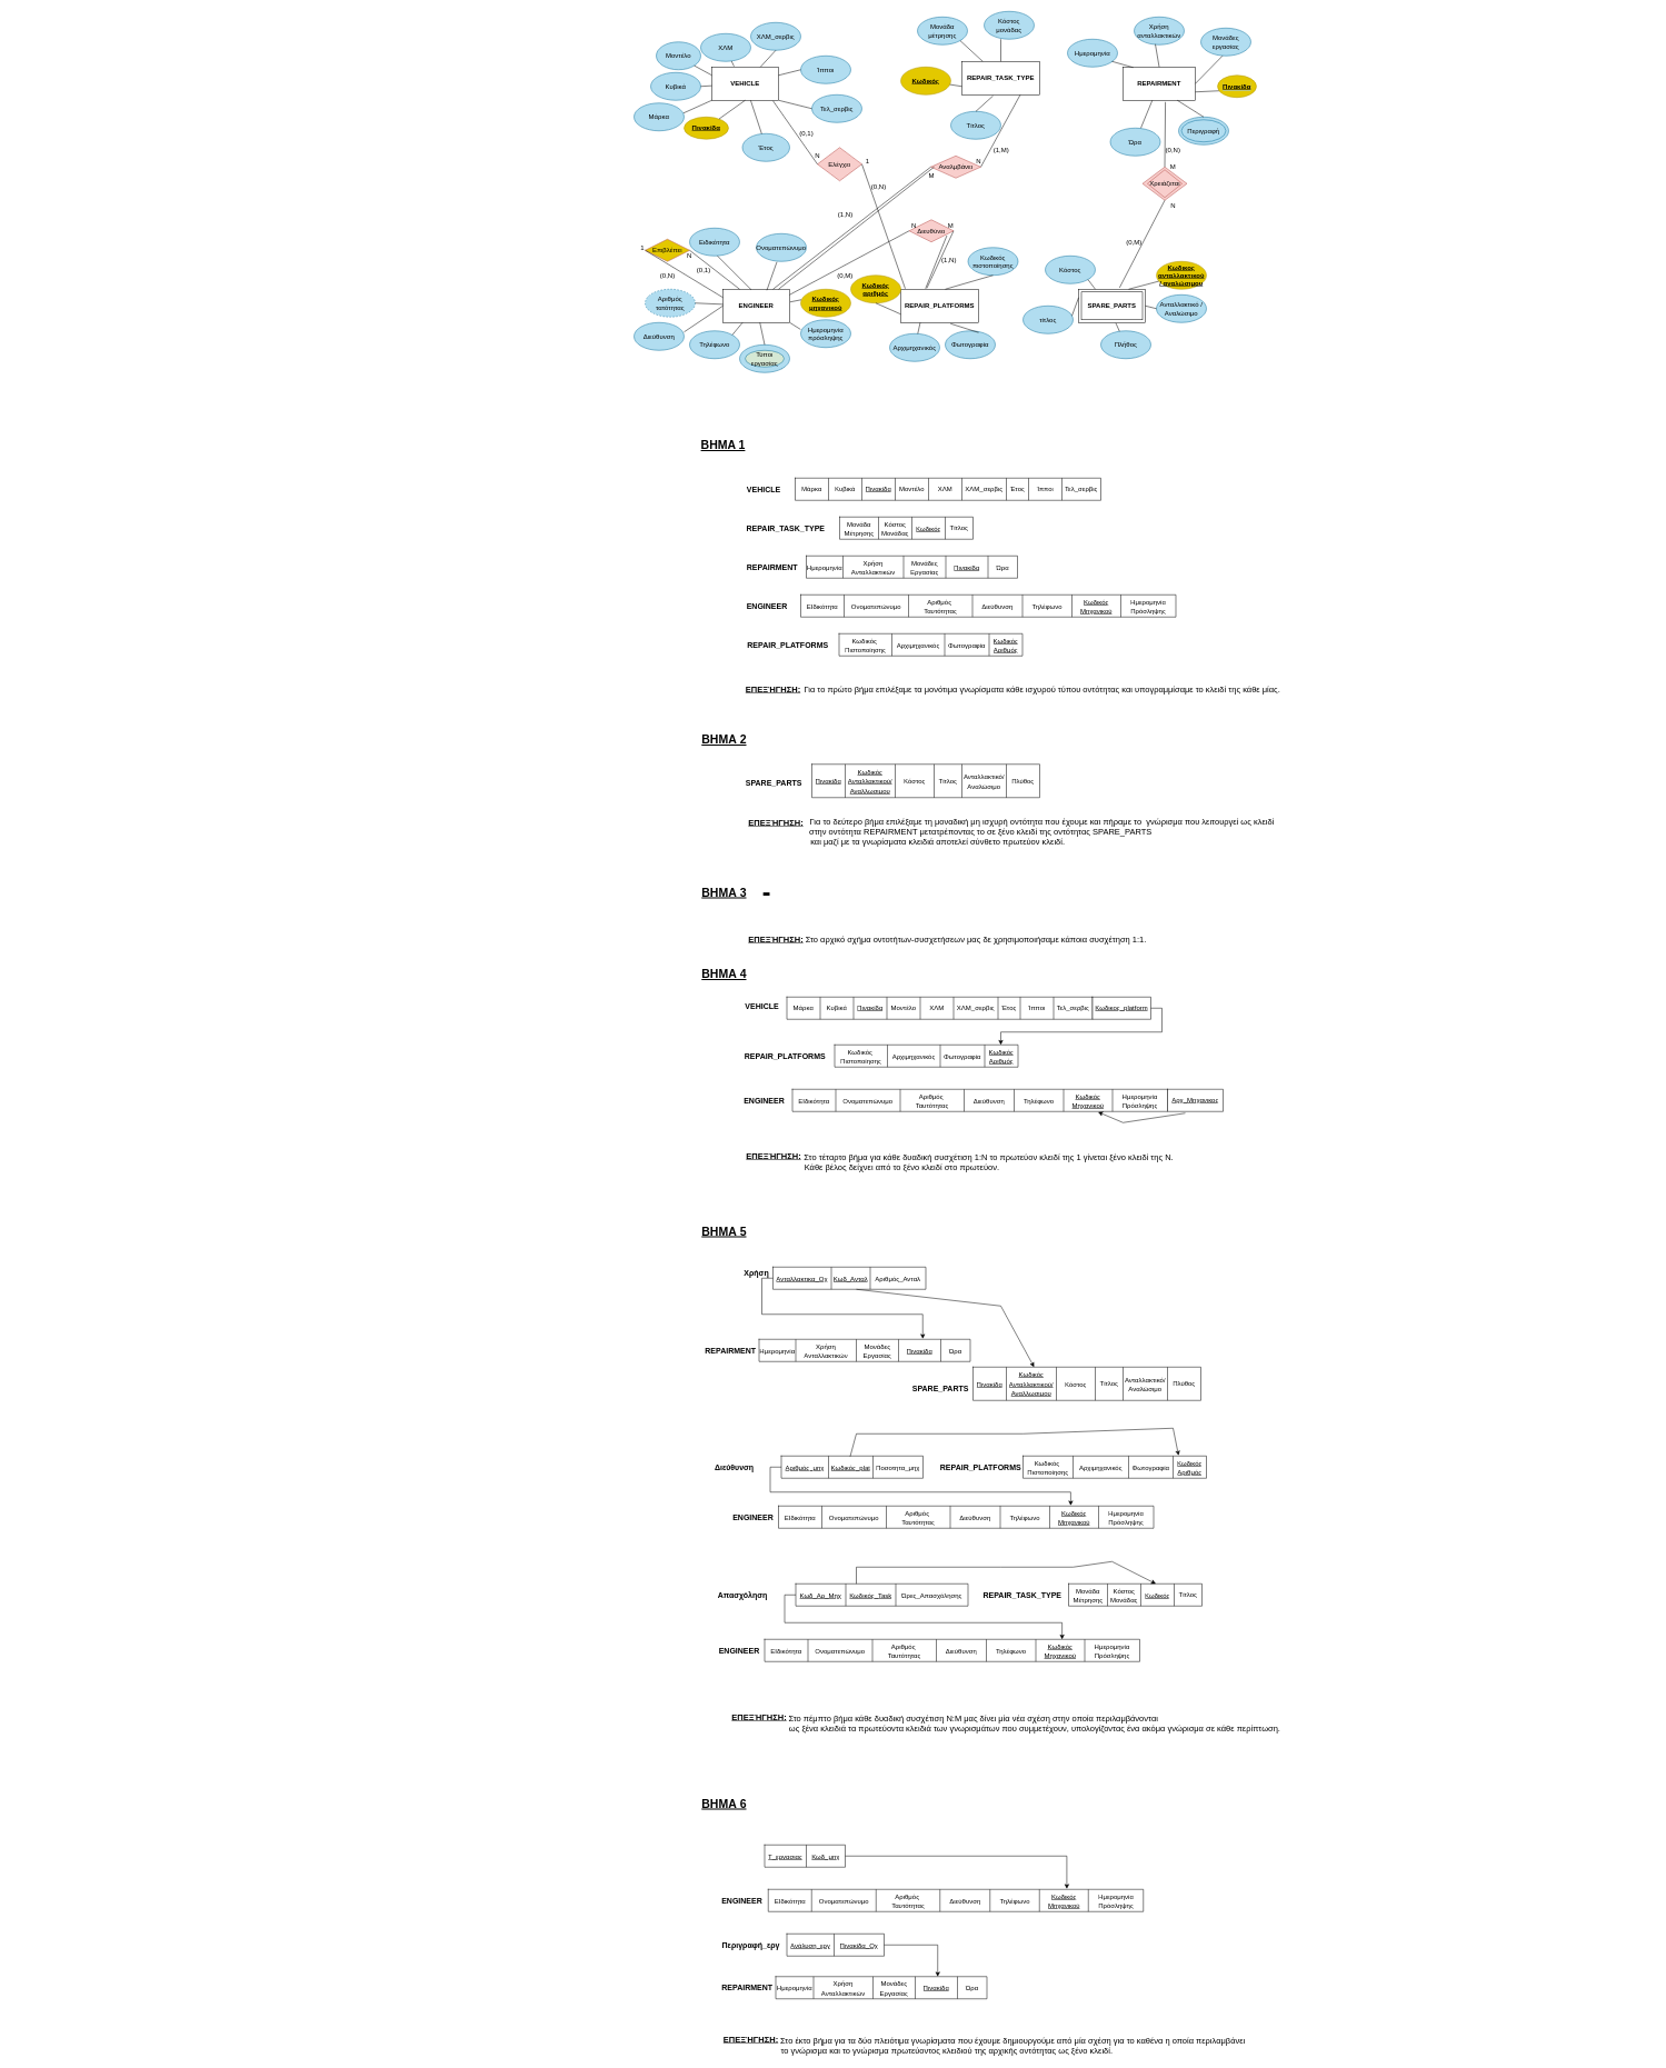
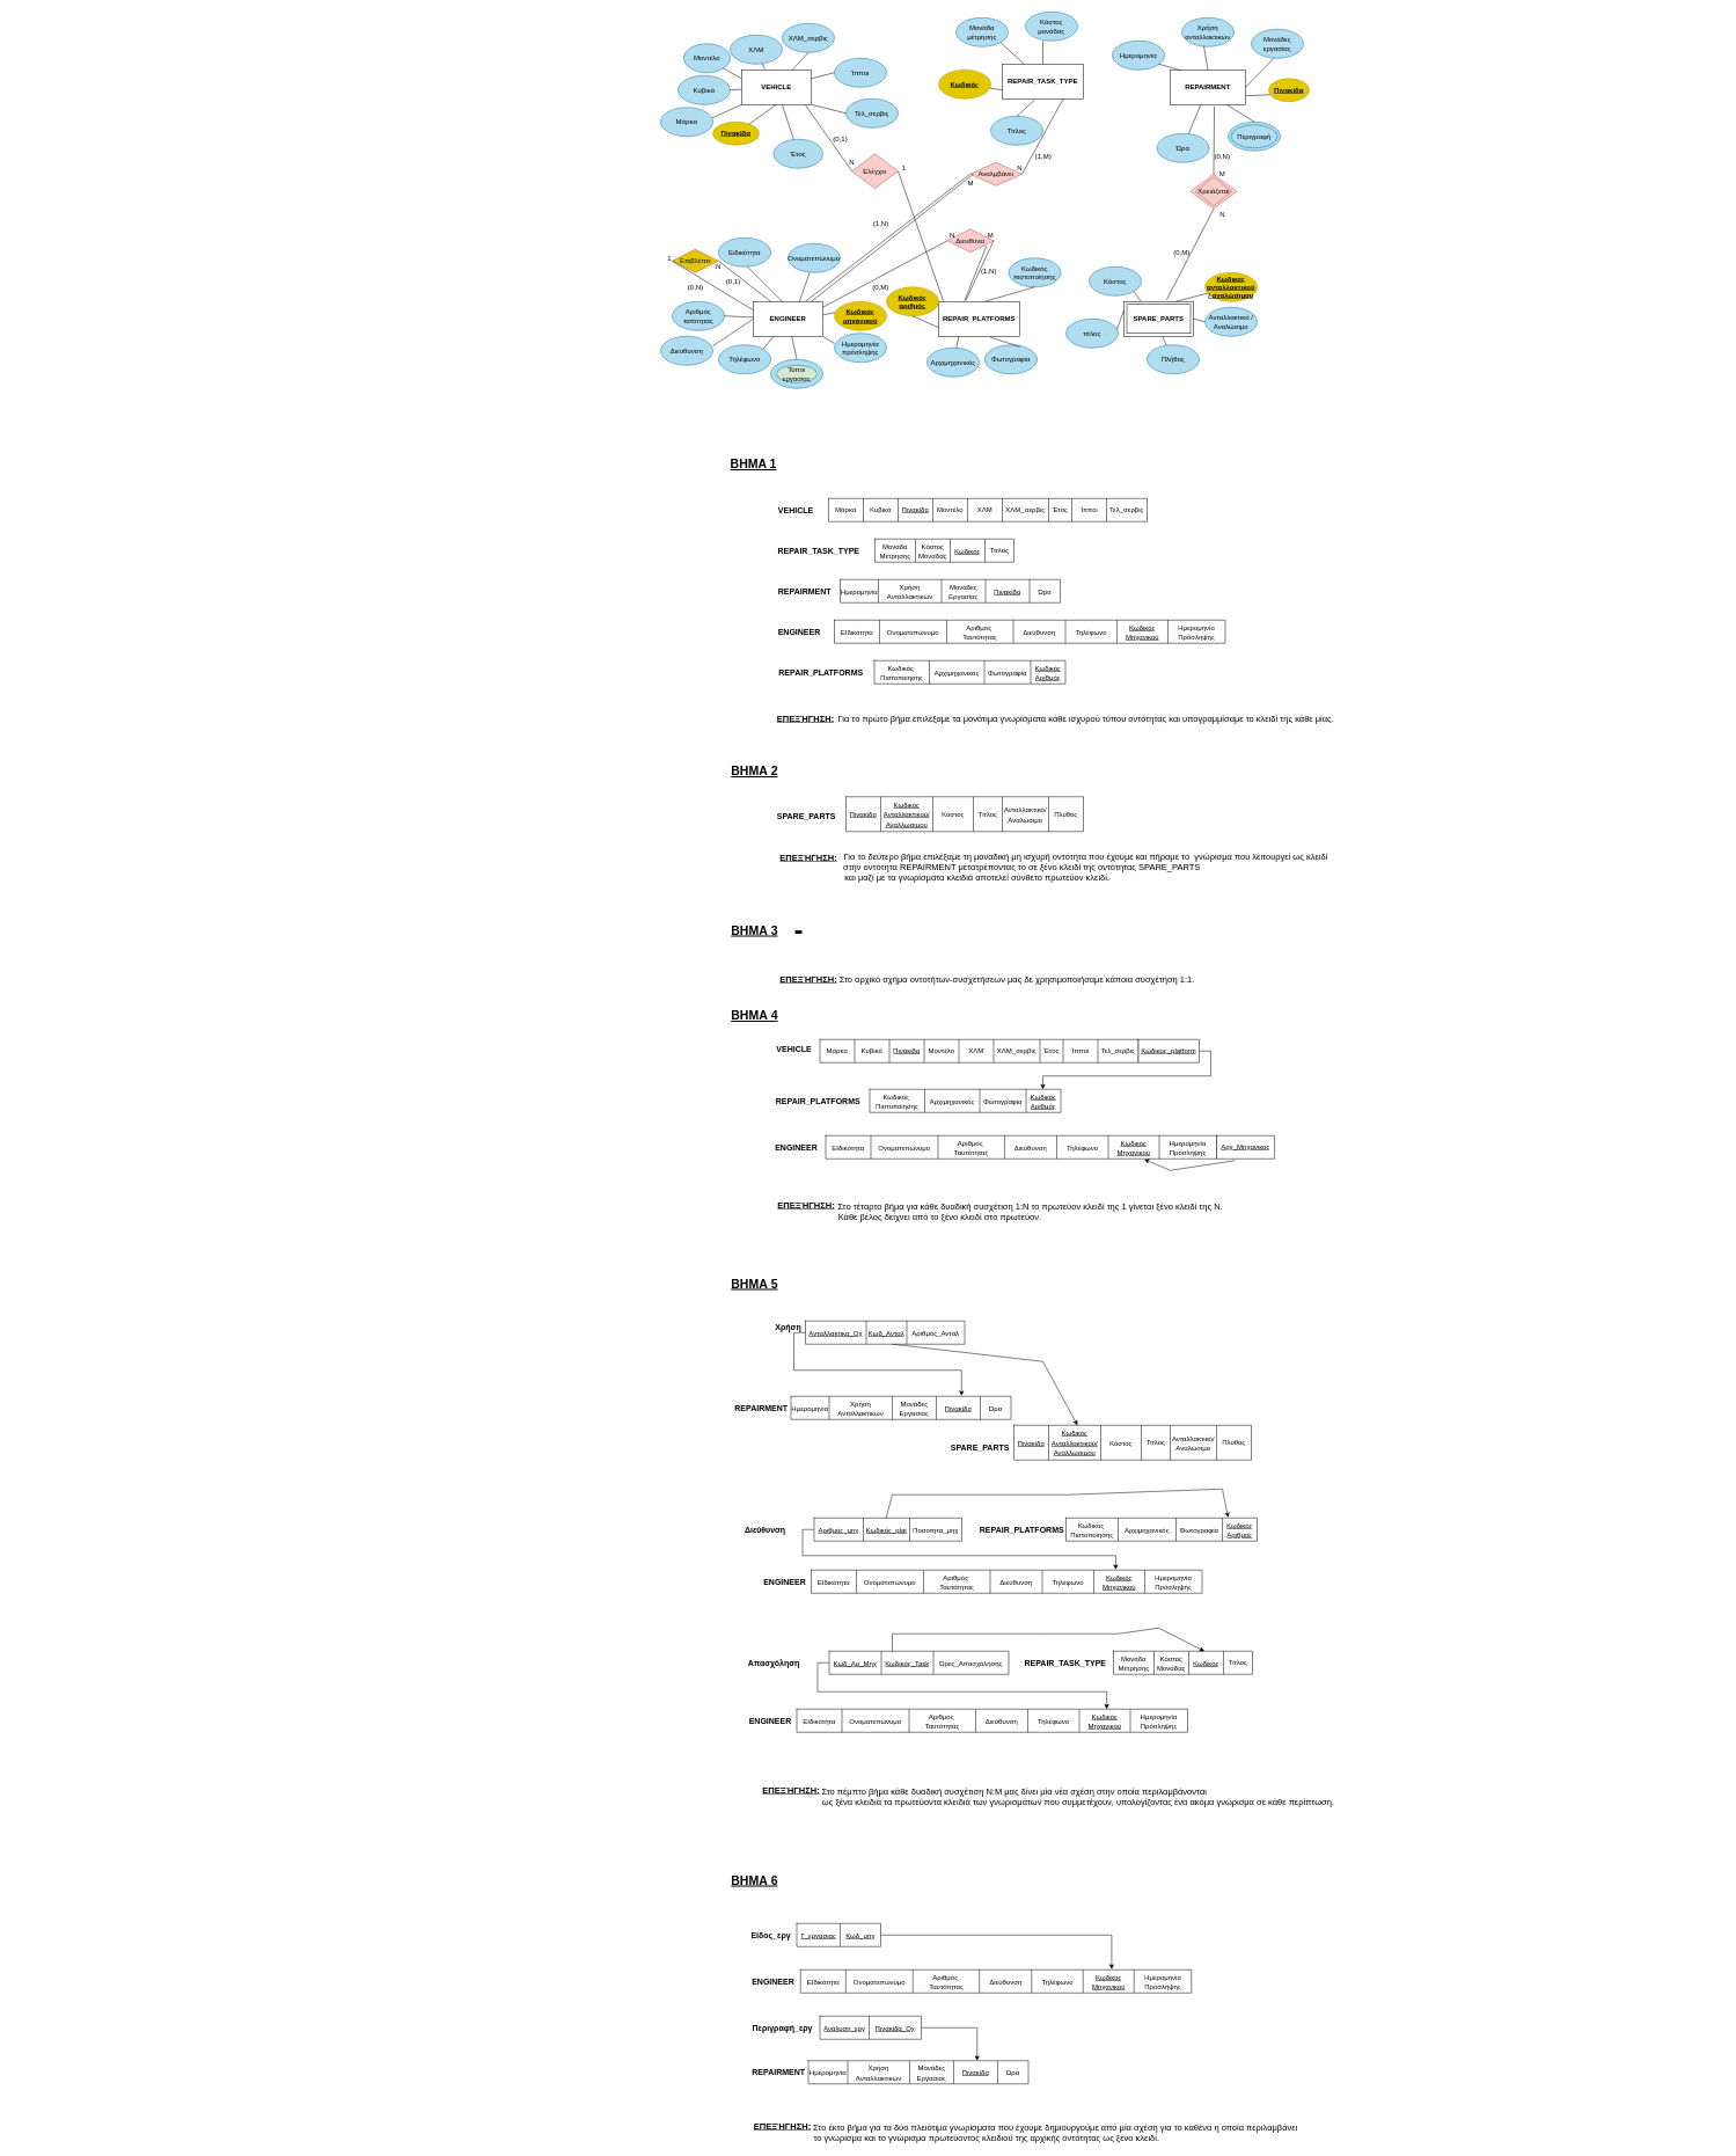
- <mxCell id="118" value="(0,N)" style="text;html=1;align=center;verticalAlign=middle;resizable=0;points=[];autosize=1;strokeColor=none;fillColor=none;" parent="1" vertex="1"><mxGeometry x="1560" y="325" width="40" height="20" as="geometry" /></mxCell>
- <mxCell id="46" value="Αριθμός τατότητας" style="ellipse;whiteSpace=wrap;html=1;fillColor=#b1ddf0;strokeColor=#10739e;dashed=1;" parent="1" vertex="1"><mxGeometry x="1160" y="520" width="90" height="50" as="geometry" /></mxCell>
+ <mxCell id="46" value="Αριθμός τατότητας" style="ellipse;whiteSpace=wrap;html=1;fillColor=#b1ddf0;strokeColor=#10739e;" parent="1" vertex="1"><mxGeometry x="1160" y="520" width="90" height="50" as="geometry" /></mxCell>
+ <mxCell id="306" value="&lt;b&gt;&lt;font style=&quot;font-size: 14px&quot;&gt;Είδος_εργ&lt;/font&gt;&lt;/b&gt;" style="text;html=1;align=center;verticalAlign=middle;resizable=0;points=[];autosize=1;strokeColor=none;fillColor=none;fontSize=15;" parent="1" vertex="1"><mxGeometry x="1290" y="3330" width="80" height="20" as="geometry" /></mxCell>
